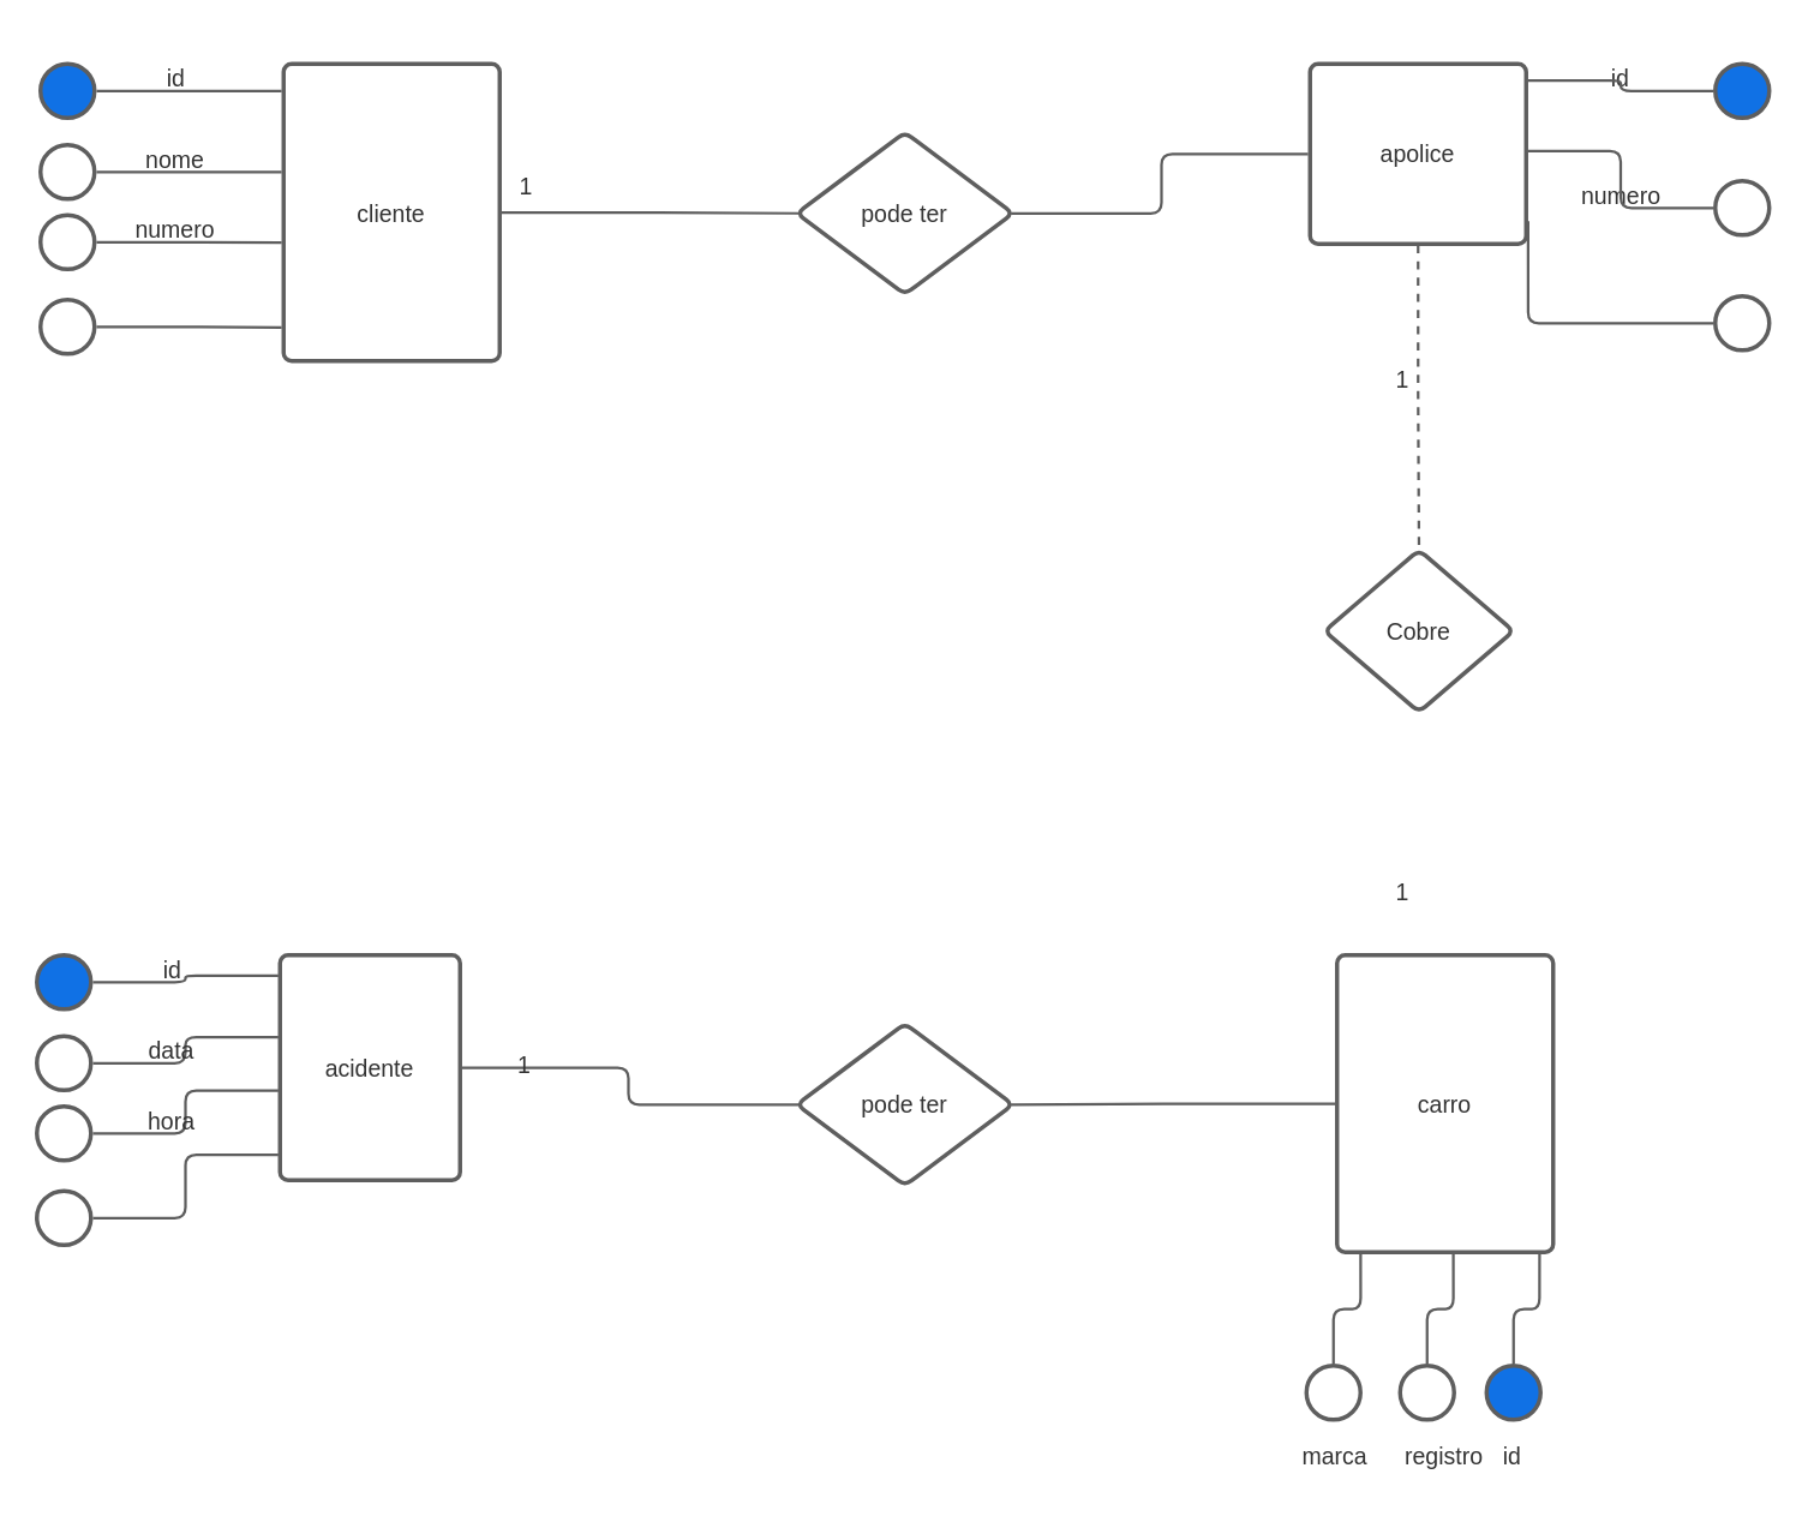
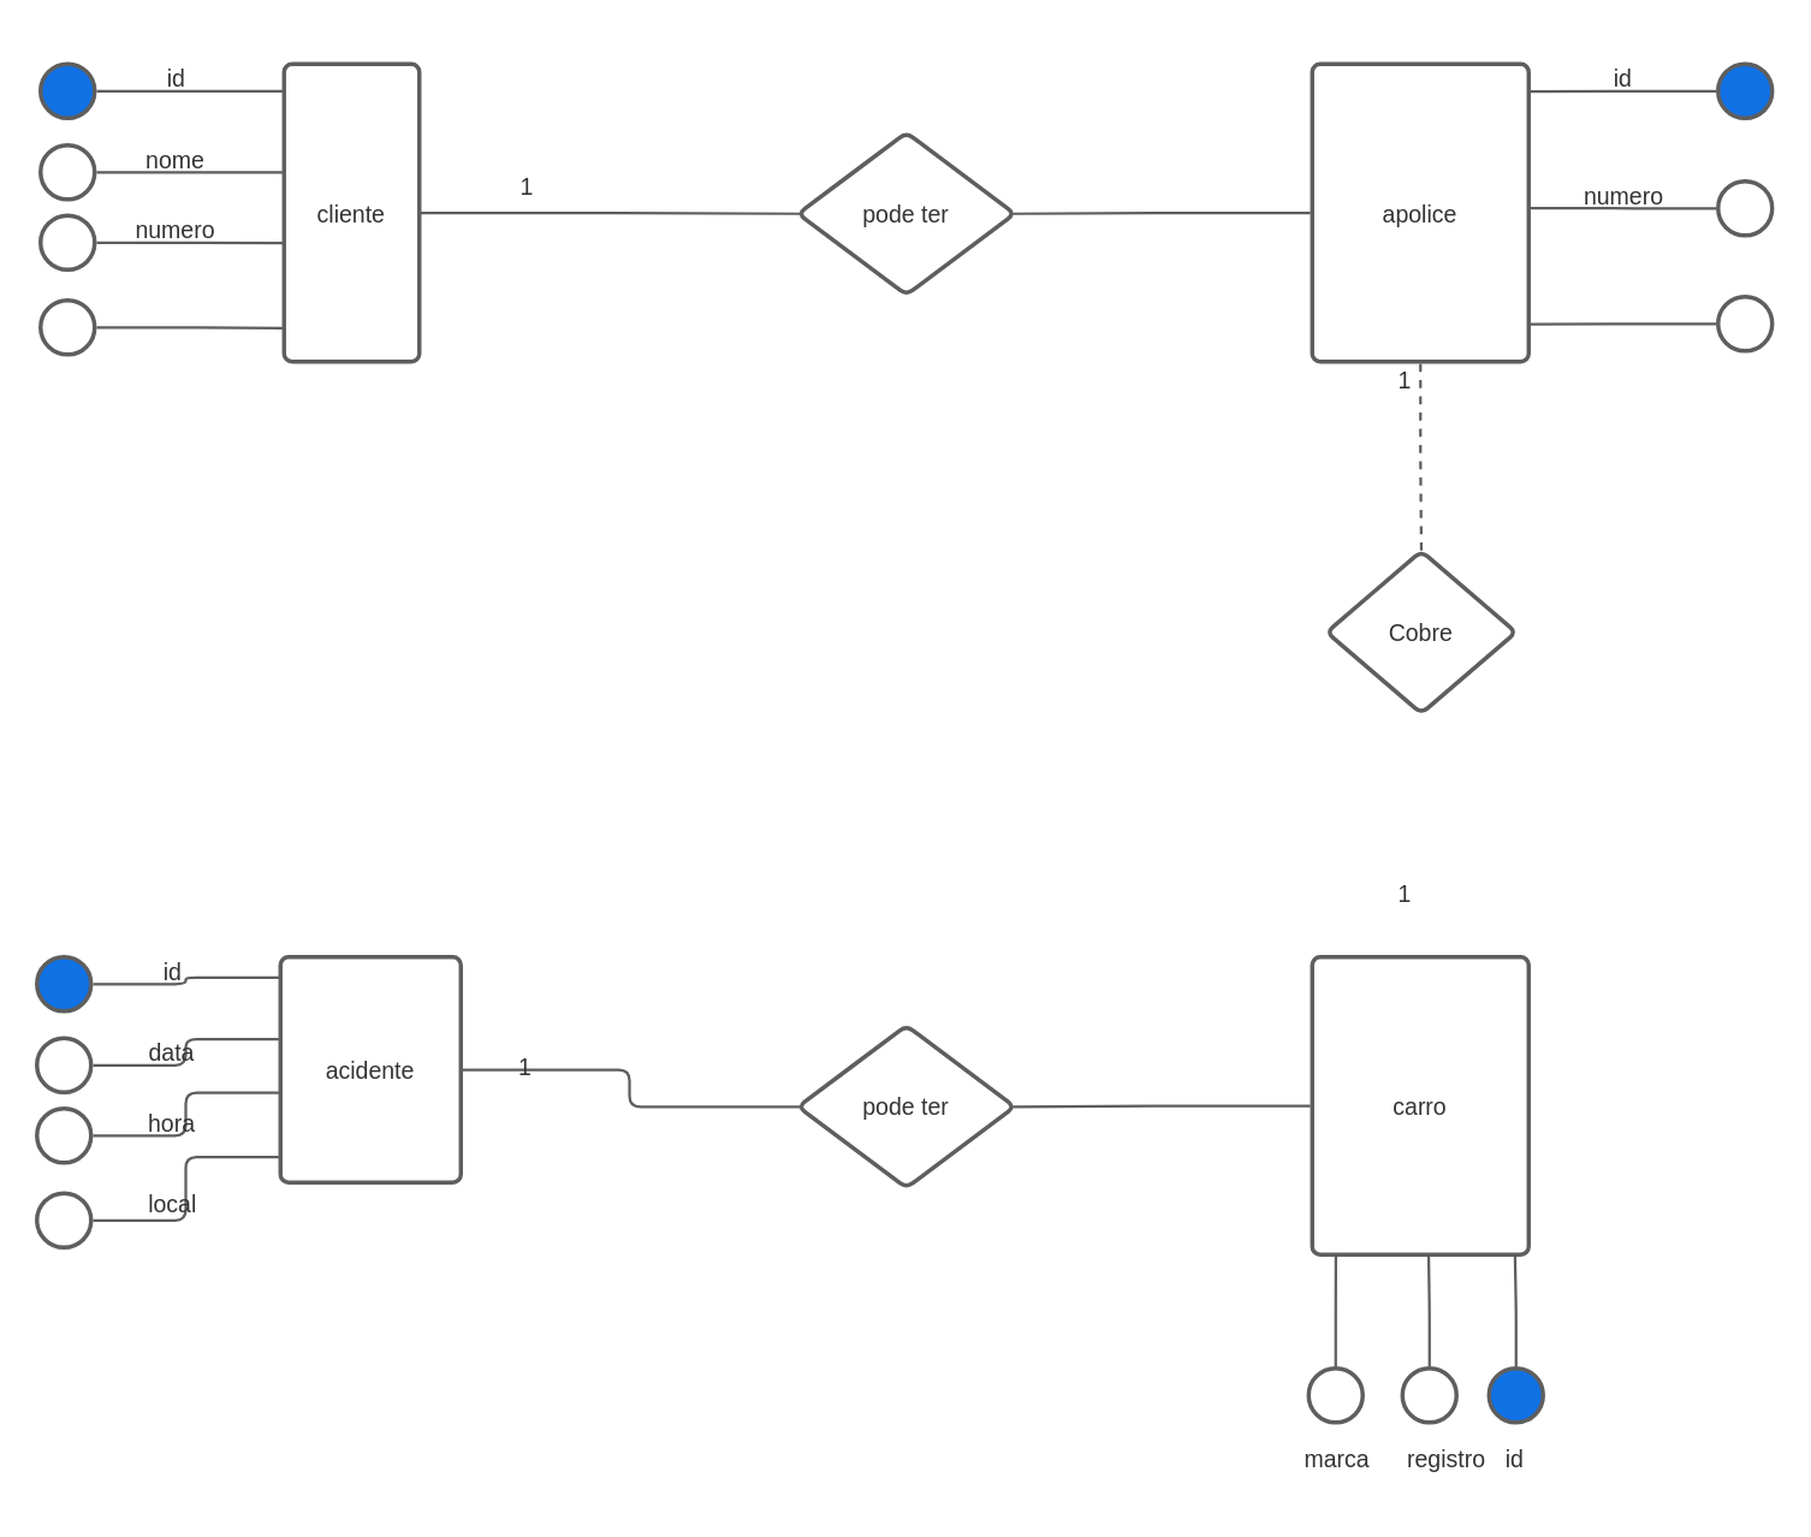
- <mxCell id="17" value="apolice" style="html=1;overflow=block;blockSpacing=1;whiteSpace=wrap;fontSize=13;fontColor=#333333;spacing=9;strokeColor=#5e5e5e;strokeOpacity=100;rounded=1;absoluteArcSize=1;arcSize=9;strokeWidth=2.3;lucidId=87gIJYlKAM6I;" vertex="1" parent="1"><mxGeometry x="727" y="35" width="120" height="100" as="geometry" /></mxCell>
+ <mxCell id="17" value="apolice" style="html=1;overflow=block;blockSpacing=1;whiteSpace=wrap;fontSize=13;fontColor=#333333;spacing=9;strokeColor=#5e5e5e;strokeOpacity=100;rounded=1;absoluteArcSize=1;arcSize=9;strokeWidth=2.3;lucidId=87gIJYlKAM6I;" vertex="1" parent="1"><mxGeometry x="727" y="35" width="120" height="165" as="geometry" /></mxCell>
- <mxCell id="2" value="cliente" style="html=1;overflow=block;blockSpacing=1;whiteSpace=wrap;fontSize=13;fontColor=#333333;spacing=9;strokeColor=#5e5e5e;strokeOpacity=100;rounded=1;absoluteArcSize=1;arcSize=9;strokeWidth=2.3;lucidId=6ZgIMSgs36zP;" vertex="1" parent="1"><mxGeometry x="157" y="35" width="120" height="165" as="geometry" /></mxCell>
+ <mxCell id="2" value="cliente" style="html=1;overflow=block;blockSpacing=1;whiteSpace=wrap;fontSize=13;fontColor=#333333;spacing=9;strokeColor=#5e5e5e;strokeOpacity=100;rounded=1;absoluteArcSize=1;arcSize=9;strokeWidth=2.3;lucidId=6ZgIMSgs36zP;" vertex="1" parent="1"><mxGeometry x="157" y="35" width="75" height="165" as="geometry" /></mxCell>
- <mxCell id="29" value="carro" style="html=1;overflow=block;blockSpacing=1;whiteSpace=wrap;fontSize=13;fontColor=#333333;spacing=9;strokeColor=#5e5e5e;strokeOpacity=100;rounded=1;absoluteArcSize=1;arcSize=9;strokeWidth=2.3;lucidId=6XhIxHgn2bfa;" vertex="1" parent="1"><mxGeometry x="742" y="530" width="120" height="165" as="geometry" /></mxCell>
+ <mxCell id="29" value="carro" style="html=1;overflow=block;blockSpacing=1;whiteSpace=wrap;fontSize=13;fontColor=#333333;spacing=9;strokeColor=#5e5e5e;strokeOpacity=100;rounded=1;absoluteArcSize=1;arcSize=9;strokeWidth=2.3;lucidId=6XhIxHgn2bfa;" vertex="1" parent="1"><mxGeometry x="727" y="530" width="120" height="165" as="geometry" /></mxCell>
+ <mxCell id="53" value="local" style="html=1;overflow=block;blockSpacing=1;whiteSpace=wrap;fontSize=13;fontColor=#333333;spacing=3.8;strokeOpacity=0;fillOpacity=0;rounded=1;absoluteArcSize=1;arcSize=9;fillColor=#ffffff;strokeWidth=2.3;lucidId=P4hIIgRq0KQY;" vertex="1" parent="1"><mxGeometry x="58" y="644" width="75" height="45" as="geometry" /></mxCell>
